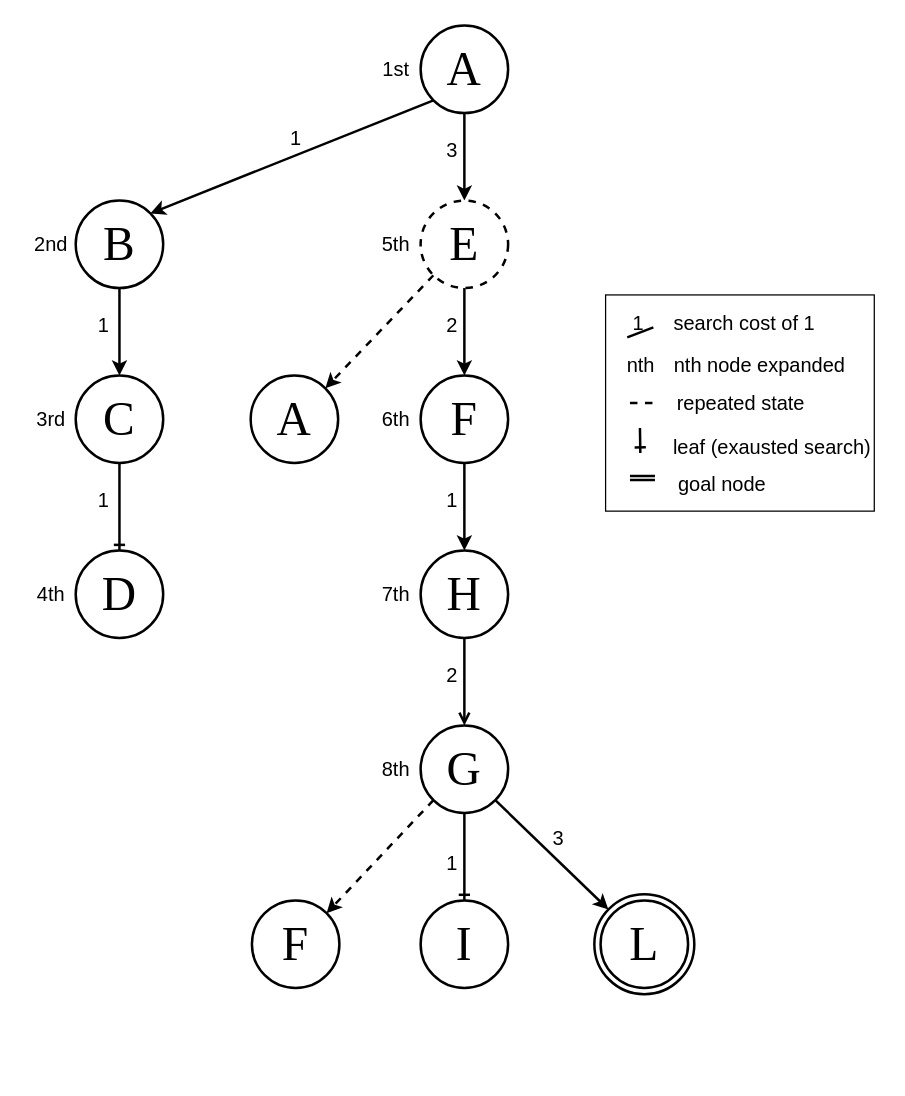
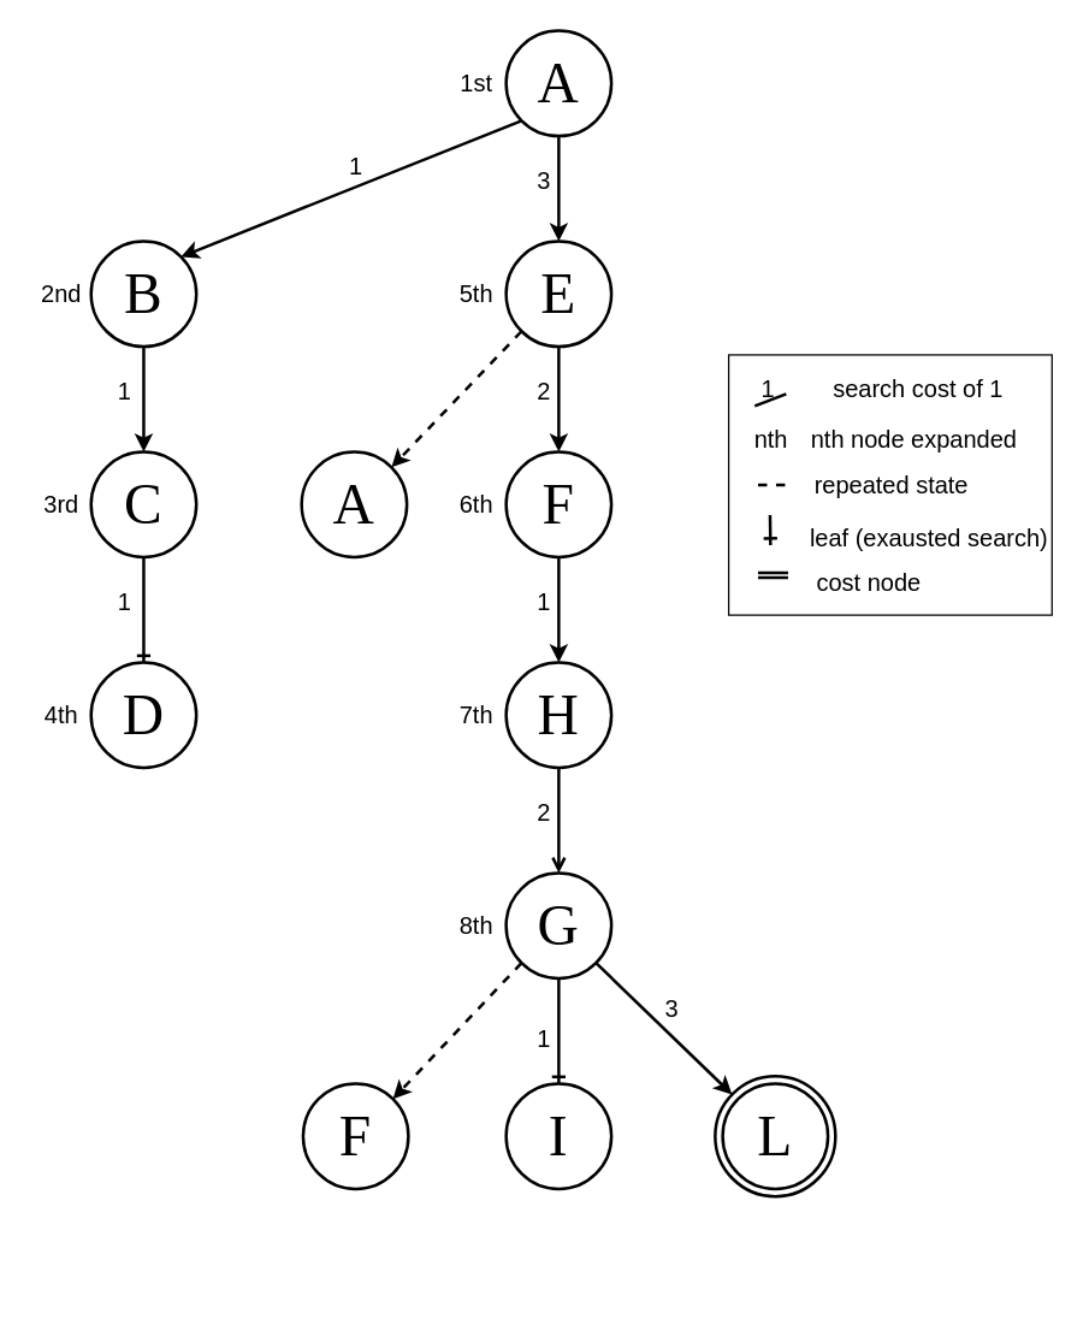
- <mxCell id="8" value="&lt;font face=&quot;Times New Roman&quot; style=&quot;font-size: 38px&quot;&gt;E&lt;/font&gt;" style="ellipse;whiteSpace=wrap;html=1;aspect=fixed;strokeWidth=2;dashed=1;" parent="1" vertex="1"><mxGeometry x="336" y="160" width="70" height="70" as="geometry" /></mxCell>
+ <mxCell id="8" value="&lt;font face=&quot;Times New Roman&quot; style=&quot;font-size: 38px&quot;&gt;E&lt;/font&gt;" style="ellipse;whiteSpace=wrap;html=1;aspect=fixed;strokeWidth=2;" parent="1" vertex="1"><mxGeometry x="336" y="160" width="70" height="70" as="geometry" /></mxCell>
- <mxCell id="29" value="&lt;span style=&quot;font-size: 16px&quot;&gt;search cost of 1&amp;nbsp;&lt;/span&gt;" style="text;html=1;align=center;verticalAlign=middle;resizable=0;points=[];autosize=1;" parent="1" vertex="1"><mxGeometry x="531.5" y="247.5" width="130" height="20" as="geometry" /></mxCell>
+ <mxCell id="29" value="&lt;span style=&quot;font-size: 16px&quot;&gt;search cost of 1&amp;nbsp;&lt;/span&gt;" style="text;html=1;align=center;verticalAlign=middle;resizable=0;points=[];autosize=1;" parent="1" vertex="1"><mxGeometry x="546.5" y="247.5" width="130" height="20" as="geometry" /></mxCell>
- <mxCell id="39" value="&lt;span style=&quot;font-size: 16px&quot;&gt;&amp;nbsp;goal node&amp;nbsp;&lt;/span&gt;" style="text;html=1;align=center;verticalAlign=middle;resizable=0;points=[];autosize=1;" parent="1" vertex="1"><mxGeometry x="531.5" y="377" width="90" height="20" as="geometry" /></mxCell>
+ <mxCell id="39" value="&lt;span style=&quot;font-size: 16px&quot;&gt;&amp;nbsp;cost node&amp;nbsp;&lt;/span&gt;" style="text;html=1;align=center;verticalAlign=middle;resizable=0;points=[];autosize=1;" parent="1" vertex="1"><mxGeometry x="531.5" y="377" width="90" height="20" as="geometry" /></mxCell>
